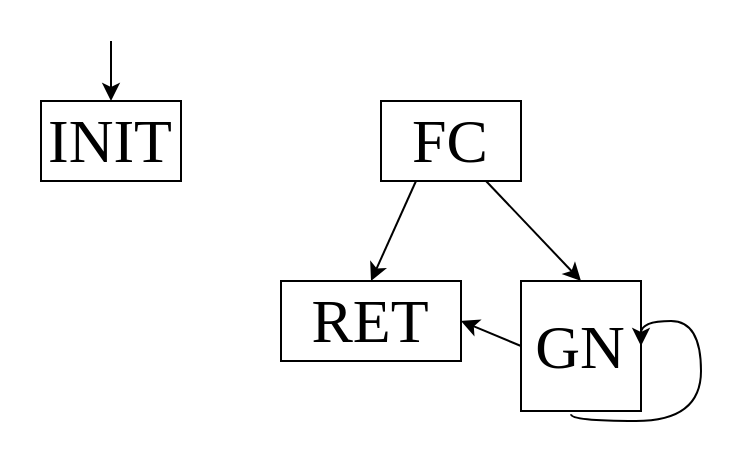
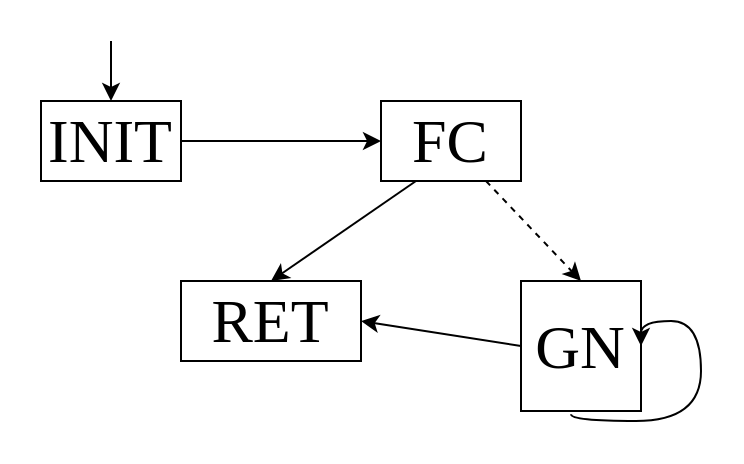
+ <mxCell id="9" style="edgeStyle=orthogonalEdgeStyle;rounded=0;orthogonalLoop=1;jettySize=auto;html=1;exitX=1;exitY=0.5;exitDx=0;exitDy=0;entryX=0;entryY=0.5;entryDx=0;entryDy=0;" edge="1" parent="1" source="10" target="4"><mxGeometry relative="1" as="geometry" /></mxCell>
- <mxCell id="3" style="edgeStyle=none;rounded=0;orthogonalLoop=1;jettySize=auto;html=1;exitX=0.75;exitY=1;exitDx=0;exitDy=0;entryX=0.5;entryY=0;entryDx=0;entryDy=0;" parent="1" source="4" target="6" edge="1"><mxGeometry relative="1" as="geometry" /></mxCell>
+ <mxCell id="3" style="edgeStyle=none;rounded=0;orthogonalLoop=1;jettySize=auto;html=1;exitX=0.75;exitY=1;exitDx=0;exitDy=0;entryX=0.5;entryY=0;entryDx=0;entryDy=0;dashed=1;" parent="1" source="4" target="6" edge="1"><mxGeometry relative="1" as="geometry" /></mxCell>
- <mxCell id="7" value="RET" style="rounded=0;whiteSpace=wrap;html=1;fontFamily=Times New Roman;fontSize=31;" parent="1" vertex="1"><mxGeometry x="140" y="140" width="90" height="40" as="geometry" /></mxCell>
+ <mxCell id="7" value="RET" style="rounded=0;whiteSpace=wrap;html=1;fontFamily=Times New Roman;fontSize=31;" parent="1" vertex="1"><mxGeometry x="90" y="140" width="90" height="40" as="geometry" /></mxCell>
